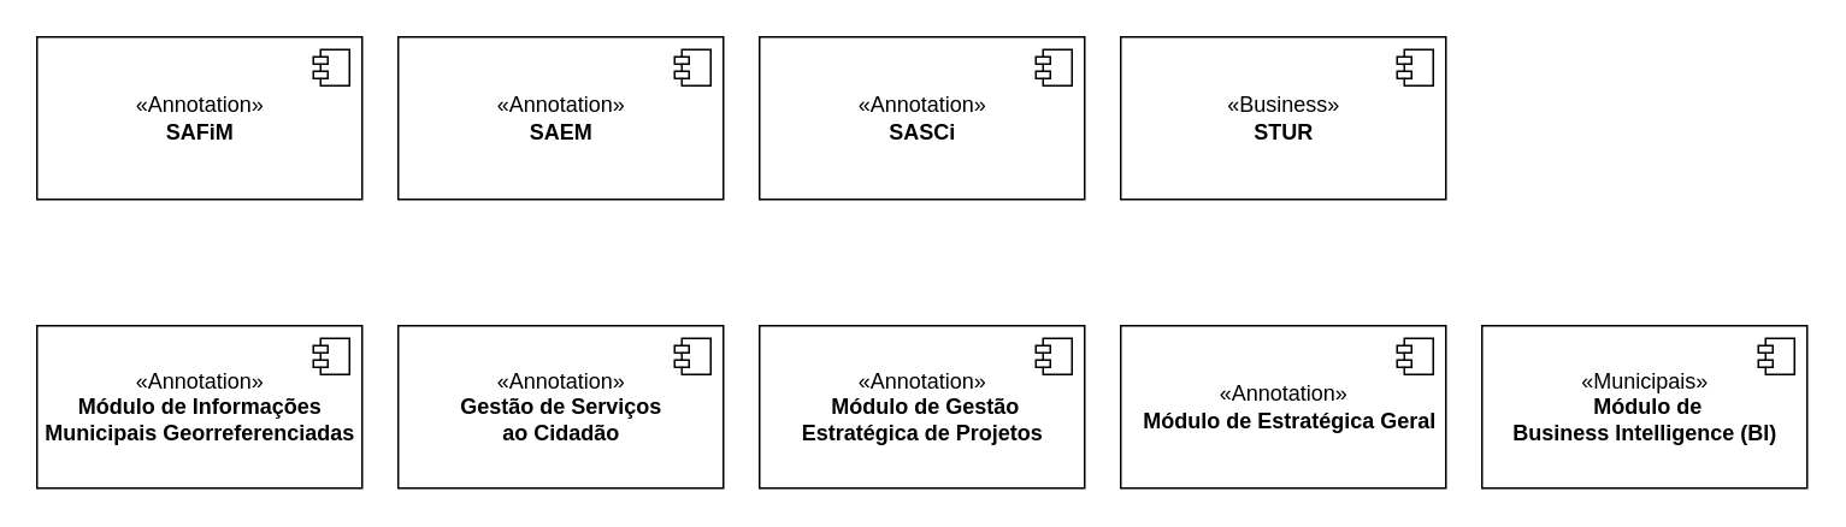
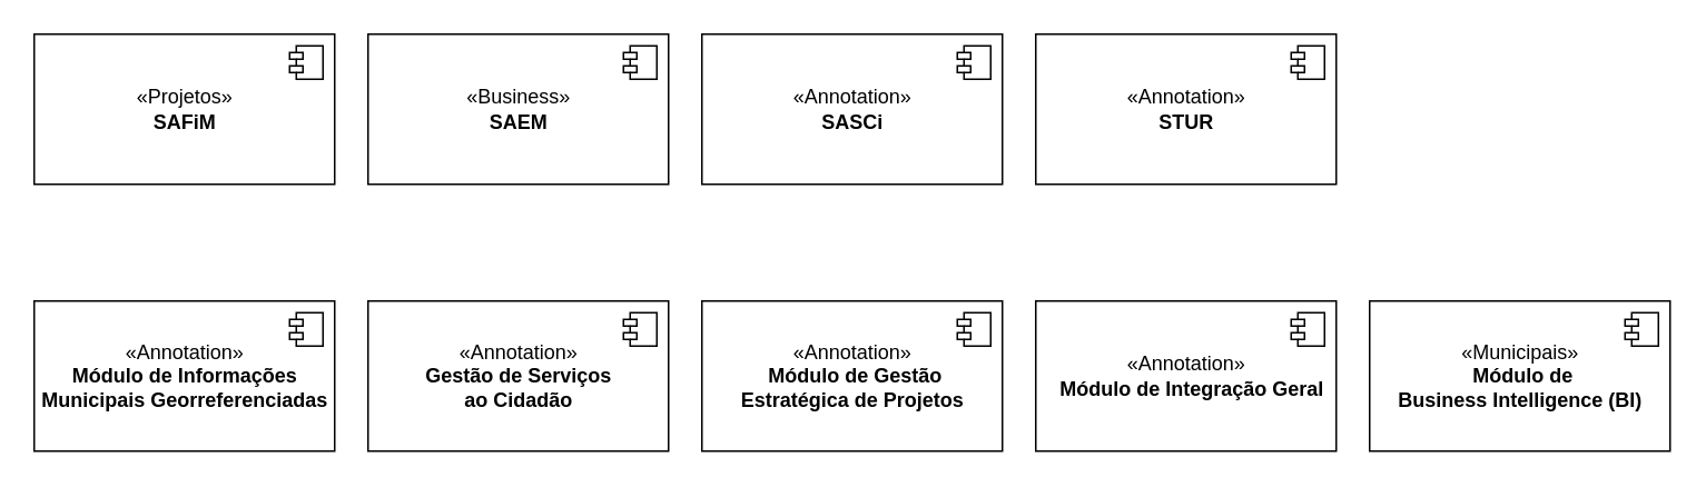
- <mxCell id="2" value="«Annotation»&lt;br&gt;&lt;b&gt;SAFiM&lt;/b&gt;" style="html=1;dropTarget=0;" vertex="1" parent="1"><mxGeometry x="20" y="20" width="180" height="90" as="geometry" /></mxCell>
+ <mxCell id="2" value="«Projetos»&lt;br&gt;&lt;b&gt;SAFiM&lt;/b&gt;" style="html=1;dropTarget=0;" vertex="1" parent="1"><mxGeometry x="20" y="20" width="180" height="90" as="geometry" /></mxCell>
- <mxCell id="4" value="«Annotation»&lt;br&gt;&lt;b&gt;SAEM&lt;/b&gt;" style="html=1;dropTarget=0;" vertex="1" parent="1"><mxGeometry x="220" y="20" width="180" height="90" as="geometry" /></mxCell>
+ <mxCell id="4" value="«Business»&lt;br&gt;&lt;b&gt;SAEM&lt;/b&gt;" style="html=1;dropTarget=0;" vertex="1" parent="1"><mxGeometry x="220" y="20" width="180" height="90" as="geometry" /></mxCell>
- <mxCell id="8" value="«Business»&lt;br&gt;&lt;b&gt;STUR&lt;/b&gt;" style="html=1;dropTarget=0;" vertex="1" parent="1"><mxGeometry x="620" y="20" width="180" height="90" as="geometry" /></mxCell>
+ <mxCell id="8" value="«Annotation»&lt;br&gt;&lt;b&gt;STUR&lt;/b&gt;" style="html=1;dropTarget=0;" vertex="1" parent="1"><mxGeometry x="620" y="20" width="180" height="90" as="geometry" /></mxCell>
- <mxCell id="18" value="«Annotation»&lt;br&gt;&lt;b&gt;&amp;nbsp;&amp;nbsp;Módulo de Estratégica Geral&lt;/b&gt;" style="html=1;dropTarget=0;" vertex="1" parent="1"><mxGeometry x="620" y="180" width="180" height="90" as="geometry" /></mxCell>
+ <mxCell id="18" value="«Annotation»&lt;br&gt;&lt;b&gt;&amp;nbsp;&amp;nbsp;Módulo de Integração Geral&lt;/b&gt;" style="html=1;dropTarget=0;" vertex="1" parent="1"><mxGeometry x="620" y="180" width="180" height="90" as="geometry" /></mxCell>
